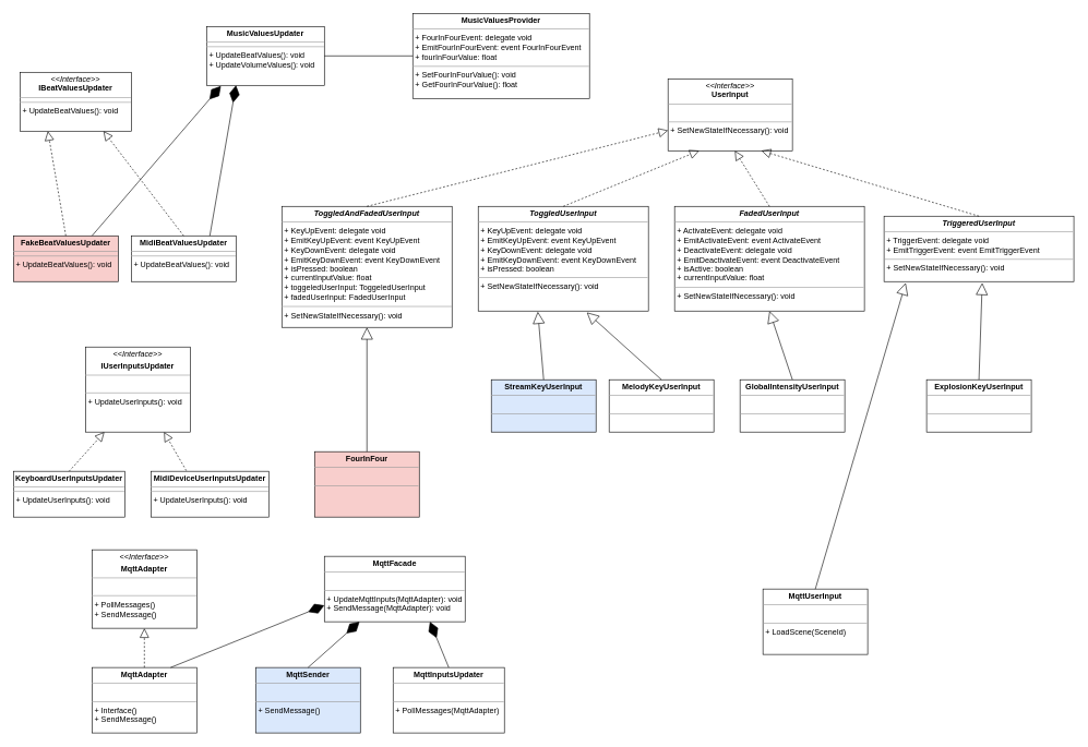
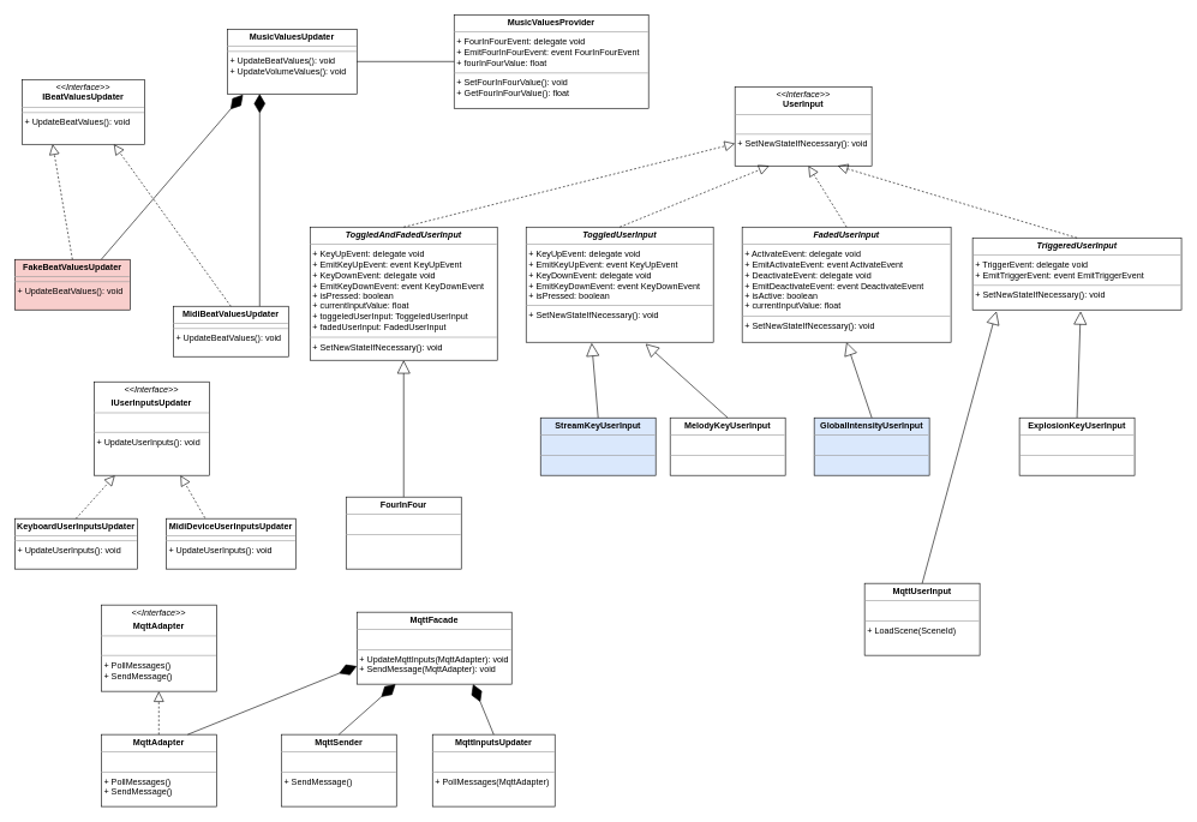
- <mxCell id="2" value="&lt;p style=&quot;margin: 0px ; margin-top: 4px ; text-align: center&quot;&gt;&lt;b&gt;MidiBeatValuesUpdater&lt;/b&gt;&lt;br&gt;&lt;/p&gt;&lt;hr size=&quot;1&quot;&gt;&lt;hr size=&quot;1&quot;&gt;&lt;p style=&quot;margin: 0px ; margin-left: 4px&quot;&gt;+ UpdateBeatValues(): void&lt;br&gt;&lt;/p&gt;" style="verticalAlign=top;align=left;overflow=fill;fontSize=12;fontFamily=Helvetica;html=1;" parent="1" vertex="1"><mxGeometry x="200" y="360" width="160" height="70" as="geometry" /></mxCell>
+ <mxCell id="2" value="&lt;p style=&quot;margin: 0px ; margin-top: 4px ; text-align: center&quot;&gt;&lt;b&gt;MidiBeatValuesUpdater&lt;/b&gt;&lt;br&gt;&lt;/p&gt;&lt;hr size=&quot;1&quot;&gt;&lt;hr size=&quot;1&quot;&gt;&lt;p style=&quot;margin: 0px ; margin-left: 4px&quot;&gt;+ UpdateBeatValues(): void&lt;br&gt;&lt;/p&gt;" style="verticalAlign=top;align=left;overflow=fill;fontSize=12;fontFamily=Helvetica;html=1;" parent="1" vertex="1"><mxGeometry x="240" y="425" width="160" height="70" as="geometry" /></mxCell>
- <mxCell id="26" value="&lt;p style=&quot;margin: 0px ; margin-top: 4px ; text-align: center&quot;&gt;&lt;b&gt;GlobalIntensityUserInput&lt;/b&gt;&lt;/p&gt;&lt;hr size=&quot;1&quot;&gt;&lt;p style=&quot;margin: 0px ; margin-left: 4px&quot;&gt;&lt;br&gt;&lt;/p&gt;&lt;hr size=&quot;1&quot;&gt;&lt;p style=&quot;margin: 0px ; margin-left: 4px&quot;&gt;&lt;br&gt;&lt;/p&gt;" style="verticalAlign=top;align=left;overflow=fill;fontSize=12;fontFamily=Helvetica;html=1;" parent="1" vertex="1"><mxGeometry x="1130" y="580" width="160" height="80" as="geometry" /></mxCell>
+ <mxCell id="26" value="&lt;p style=&quot;margin: 0px ; margin-top: 4px ; text-align: center&quot;&gt;&lt;b&gt;GlobalIntensityUserInput&lt;/b&gt;&lt;/p&gt;&lt;hr size=&quot;1&quot;&gt;&lt;p style=&quot;margin: 0px ; margin-left: 4px&quot;&gt;&lt;br&gt;&lt;/p&gt;&lt;hr size=&quot;1&quot;&gt;&lt;p style=&quot;margin: 0px ; margin-left: 4px&quot;&gt;&lt;br&gt;&lt;/p&gt;" style="verticalAlign=top;align=left;overflow=fill;fontSize=12;fontFamily=Helvetica;html=1;fillColor=#dae8fc;" parent="1" vertex="1"><mxGeometry x="1130" y="580" width="160" height="80" as="geometry" /></mxCell>
- <mxCell id="25" value="&lt;p style=&quot;margin: 0px ; margin-top: 4px ; text-align: center&quot;&gt;&lt;b&gt;FourInFour&lt;/b&gt;&lt;/p&gt;&lt;hr size=&quot;1&quot;&gt;&lt;br&gt;&lt;hr size=&quot;1&quot;&gt;&lt;p style=&quot;margin: 0px ; margin-left: 4px&quot;&gt;&lt;br&gt;&lt;/p&gt;" style="verticalAlign=top;align=left;overflow=fill;fontSize=12;fontFamily=Helvetica;html=1;fillColor=#f8cecc;" parent="1" vertex="1"><mxGeometry x="480" y="690" width="160" height="100" as="geometry" /></mxCell>
+ <mxCell id="25" value="&lt;p style=&quot;margin: 0px ; margin-top: 4px ; text-align: center&quot;&gt;&lt;b&gt;FourInFour&lt;/b&gt;&lt;/p&gt;&lt;hr size=&quot;1&quot;&gt;&lt;br&gt;&lt;hr size=&quot;1&quot;&gt;&lt;p style=&quot;margin: 0px ; margin-left: 4px&quot;&gt;&lt;br&gt;&lt;/p&gt;" style="verticalAlign=top;align=left;overflow=fill;fontSize=12;fontFamily=Helvetica;html=1;" parent="1" vertex="1"><mxGeometry x="480" y="690" width="160" height="100" as="geometry" /></mxCell>
- <mxCell id="36" value="&lt;p style=&quot;margin: 0px ; margin-top: 4px ; text-align: center&quot;&gt;&lt;b&gt;MqttUserInput&lt;/b&gt;&lt;/p&gt;&lt;hr size=&quot;1&quot;&gt;&lt;br&gt;&lt;hr size=&quot;1&quot;&gt;&lt;p style=&quot;margin: 0px ; margin-left: 4px&quot;&gt;+ LoadScene(SceneId)&lt;br&gt;&lt;/p&gt;" style="verticalAlign=top;align=left;overflow=fill;fontSize=12;fontFamily=Helvetica;html=1;" vertex="1" parent="1"><mxGeometry x="1165" y="900" width="160" height="100" as="geometry" /></mxCell>
+ <mxCell id="36" value="&lt;p style=&quot;margin: 0px ; margin-top: 4px ; text-align: center&quot;&gt;&lt;b&gt;MqttUserInput&lt;/b&gt;&lt;/p&gt;&lt;hr size=&quot;1&quot;&gt;&lt;br&gt;&lt;hr size=&quot;1&quot;&gt;&lt;p style=&quot;margin: 0px ; margin-left: 4px&quot;&gt;+ LoadScene(SceneId)&lt;br&gt;&lt;/p&gt;" style="verticalAlign=top;align=left;overflow=fill;fontSize=12;fontFamily=Helvetica;html=1;" vertex="1" parent="1"><mxGeometry x="1200" y="810" width="160" height="100" as="geometry" /></mxCell>
- <mxCell id="38" value="&lt;p style=&quot;margin: 0px ; margin-top: 4px ; text-align: center&quot;&gt;&lt;b&gt;MqttAdapter&lt;/b&gt;&lt;br&gt;&lt;/p&gt;&lt;hr size=&quot;1&quot;&gt;&lt;br&gt;&lt;hr size=&quot;1&quot;&gt;&lt;p style=&quot;margin: 0px ; margin-left: 4px&quot;&gt;+ Interface()&lt;/p&gt;&lt;p style=&quot;margin: 0px ; margin-left: 4px&quot;&gt;+ SendMessage()&lt;br&gt;&lt;/p&gt;" style="verticalAlign=top;align=left;overflow=fill;fontSize=12;fontFamily=Helvetica;html=1;" vertex="1" parent="1"><mxGeometry x="140" y="1020" width="160" height="100" as="geometry" /></mxCell>
+ <mxCell id="38" value="&lt;p style=&quot;margin: 0px ; margin-top: 4px ; text-align: center&quot;&gt;&lt;b&gt;MqttAdapter&lt;/b&gt;&lt;br&gt;&lt;/p&gt;&lt;hr size=&quot;1&quot;&gt;&lt;br&gt;&lt;hr size=&quot;1&quot;&gt;&lt;p style=&quot;margin: 0px ; margin-left: 4px&quot;&gt;+ PollMessages()&lt;/p&gt;&lt;p style=&quot;margin: 0px ; margin-left: 4px&quot;&gt;+ SendMessage()&lt;br&gt;&lt;/p&gt;" style="verticalAlign=top;align=left;overflow=fill;fontSize=12;fontFamily=Helvetica;html=1;" vertex="1" parent="1"><mxGeometry x="140" y="1020" width="160" height="100" as="geometry" /></mxCell>
- <mxCell id="43" value="&lt;p style=&quot;margin: 0px ; margin-top: 4px ; text-align: center&quot;&gt;&lt;b&gt;MqttSender&lt;/b&gt;&lt;br&gt;&lt;/p&gt;&lt;hr size=&quot;1&quot;&gt;&lt;br&gt;&lt;hr size=&quot;1&quot;&gt;&lt;p style=&quot;margin: 0px ; margin-left: 4px&quot;&gt;+ SendMessage()&lt;br&gt;&lt;/p&gt;" style="verticalAlign=top;align=left;overflow=fill;fontSize=12;fontFamily=Helvetica;html=1;fillColor=#dae8fc;" vertex="1" parent="1"><mxGeometry x="390" y="1020" width="160" height="100" as="geometry" /></mxCell>
+ <mxCell id="43" value="&lt;p style=&quot;margin: 0px ; margin-top: 4px ; text-align: center&quot;&gt;&lt;b&gt;MqttSender&lt;/b&gt;&lt;br&gt;&lt;/p&gt;&lt;hr size=&quot;1&quot;&gt;&lt;br&gt;&lt;hr size=&quot;1&quot;&gt;&lt;p style=&quot;margin: 0px ; margin-left: 4px&quot;&gt;+ SendMessage()&lt;br&gt;&lt;/p&gt;" style="verticalAlign=top;align=left;overflow=fill;fontSize=12;fontFamily=Helvetica;html=1;" vertex="1" parent="1"><mxGeometry x="390" y="1020" width="160" height="100" as="geometry" /></mxCell>
